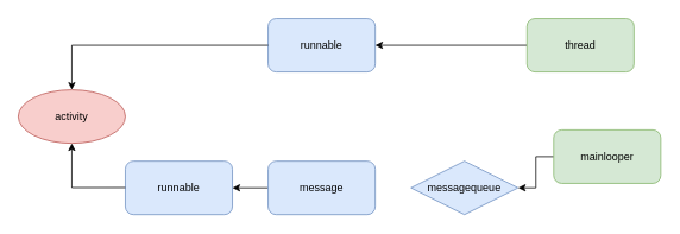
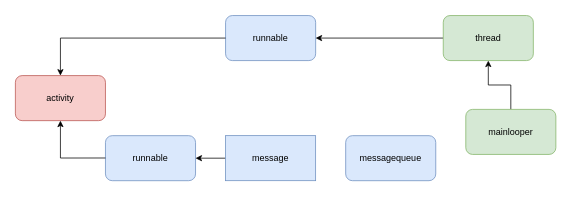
- <mxCell id="8" value="activity" style="ellipse;whiteSpace=wrap;html=1;fillColor=#f8cecc;strokeColor=#b85450;" vertex="1" parent="1"><mxGeometry x="20" y="100" width="120" height="60" as="geometry" /></mxCell>
+ <mxCell id="8" value="activity" style="rounded=1;whiteSpace=wrap;html=1;fillColor=#f8cecc;strokeColor=#b85450;" vertex="1" parent="1"><mxGeometry x="20" y="100" width="120" height="60" as="geometry" /></mxCell>
- <mxCell id="3" value="" style="edgeStyle=orthogonalEdgeStyle;rounded=0;orthogonalLoop=1;jettySize=auto;html=1;" edge="1" parent="1" source="4" target="7"><mxGeometry relative="1" as="geometry" /></mxCell>
+ <mxCell id="3" value="" style="edgeStyle=orthogonalEdgeStyle;rounded=0;orthogonalLoop=1;jettySize=auto;html=1;" edge="1" parent="1" source="4" target="11"><mxGeometry relative="1" as="geometry" /></mxCell>
- <mxCell id="6" value="message" style="rounded=1;whiteSpace=wrap;html=1;fillColor=#dae8fc;strokeColor=#6c8ebf;" vertex="1" parent="1"><mxGeometry x="300" y="180" width="120" height="60" as="geometry" /></mxCell>
+ <mxCell id="6" value="message" style="whiteSpace=wrap;html=1;fillColor=#dae8fc;strokeColor=#6c8ebf;rounded=0;" vertex="1" parent="1"><mxGeometry x="300" y="180" width="120" height="60" as="geometry" /></mxCell>
- <mxCell id="7" value="messagequeue" style="rhombus;whiteSpace=wrap;html=1;fillColor=#dae8fc;strokeColor=#6c8ebf;" vertex="1" parent="1"><mxGeometry x="460" y="180" width="120" height="60" as="geometry" /></mxCell>
+ <mxCell id="7" value="messagequeue" style="rounded=1;whiteSpace=wrap;html=1;fillColor=#dae8fc;strokeColor=#6c8ebf;" vertex="1" parent="1"><mxGeometry x="460" y="180" width="120" height="60" as="geometry" /></mxCell>
